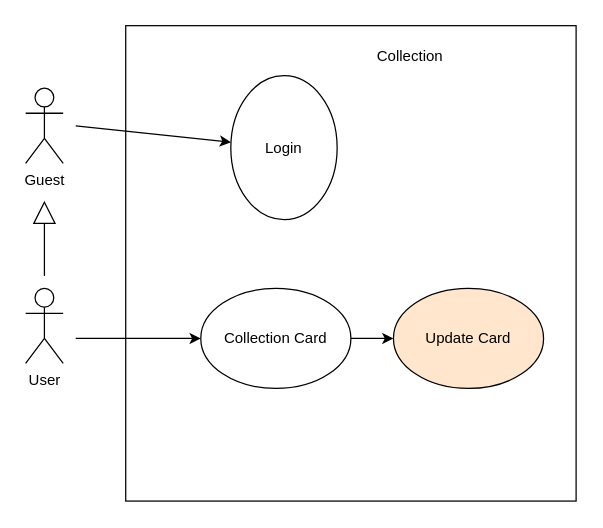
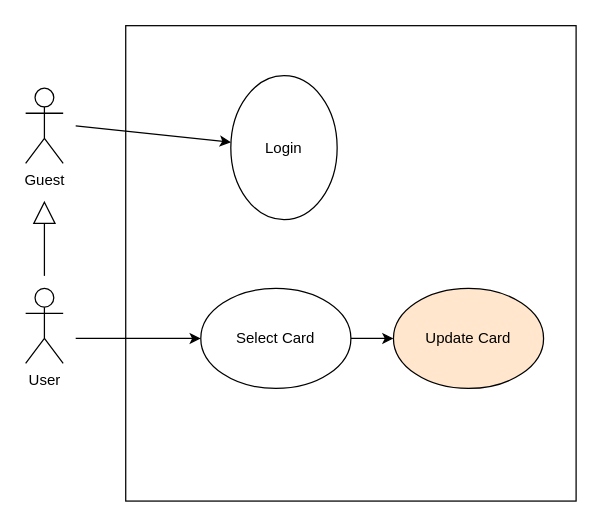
- <mxCell id="7" value="Collection" style="text;html=1;strokeColor=none;fillColor=none;align=center;verticalAlign=middle;whiteSpace=wrap;rounded=0;" parent="1" vertex="1"><mxGeometry x="280" y="30" width="95" height="30" as="geometry" /></mxCell>
- <mxCell id="9" value="Collection Card" style="ellipse;whiteSpace=wrap;html=1;" parent="1" vertex="1"><mxGeometry x="160" y="230" width="120" height="80" as="geometry" /></mxCell>
+ <mxCell id="9" value="Select Card" style="ellipse;whiteSpace=wrap;html=1;" parent="1" vertex="1"><mxGeometry x="160" y="230" width="120" height="80" as="geometry" /></mxCell>
